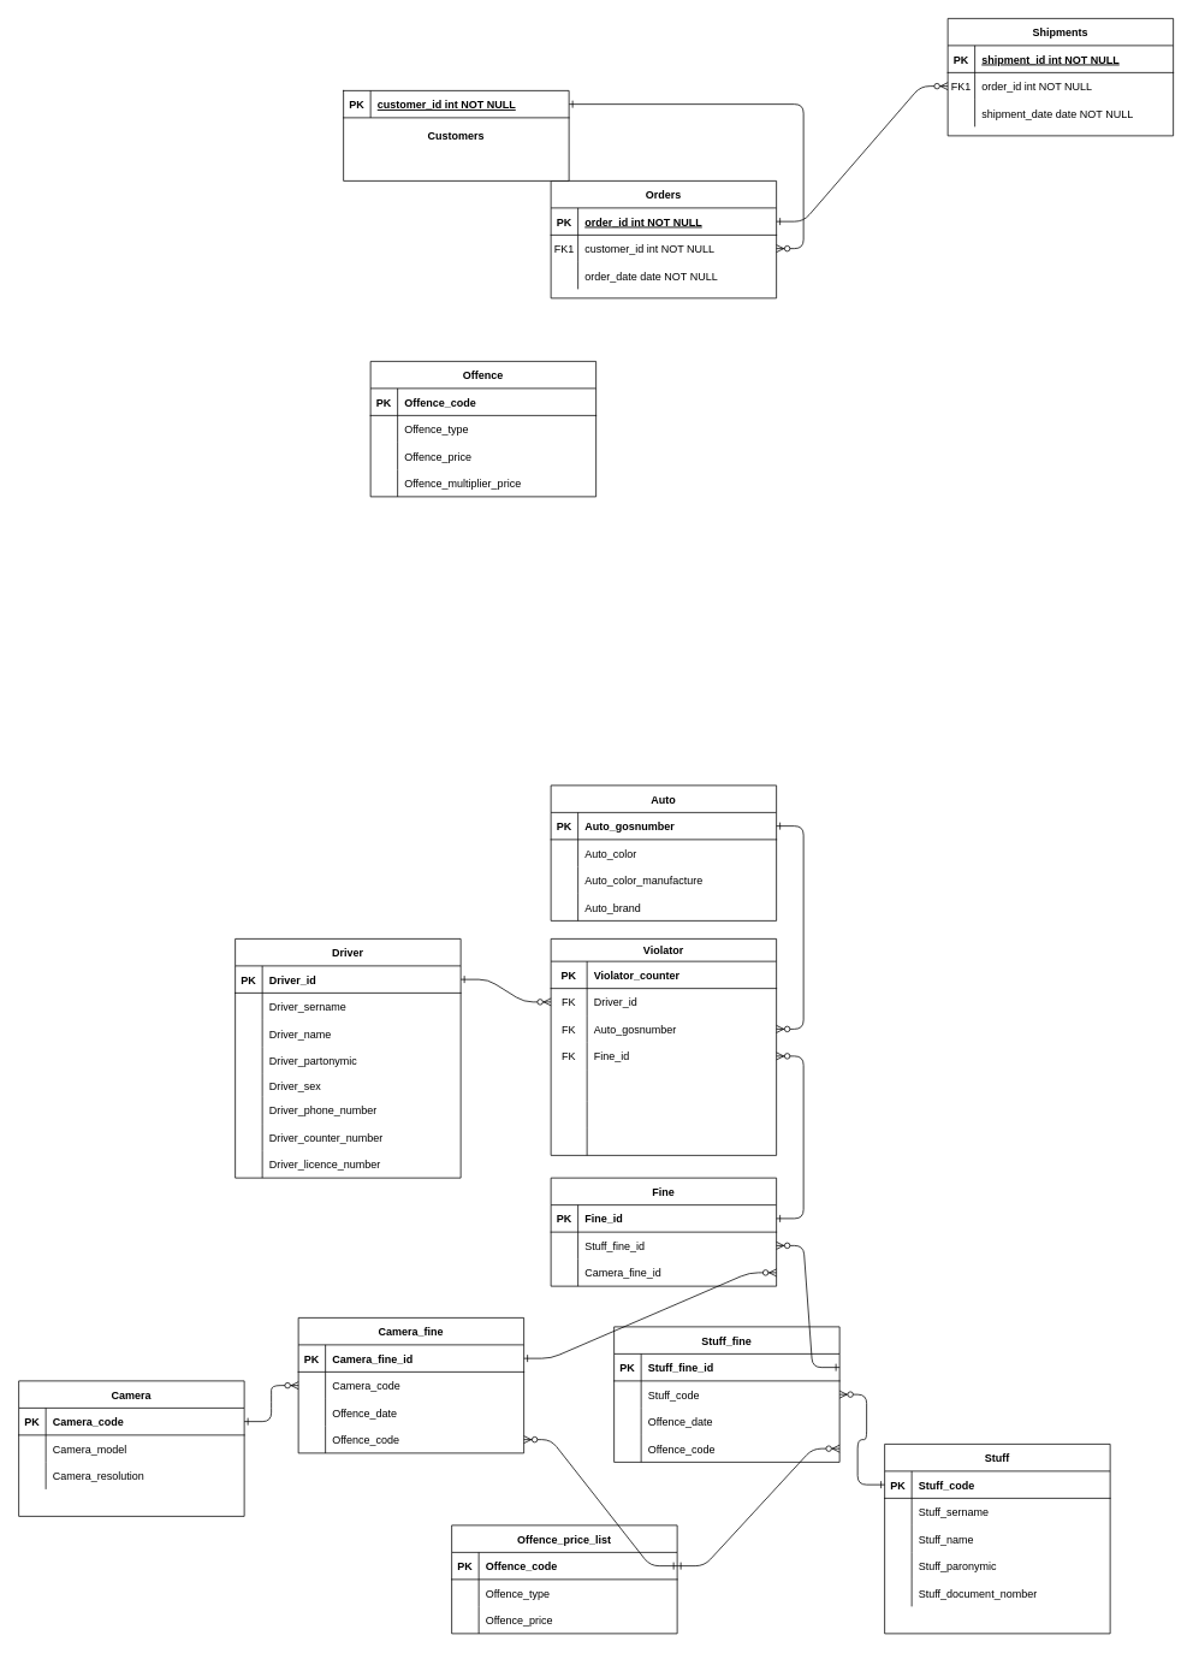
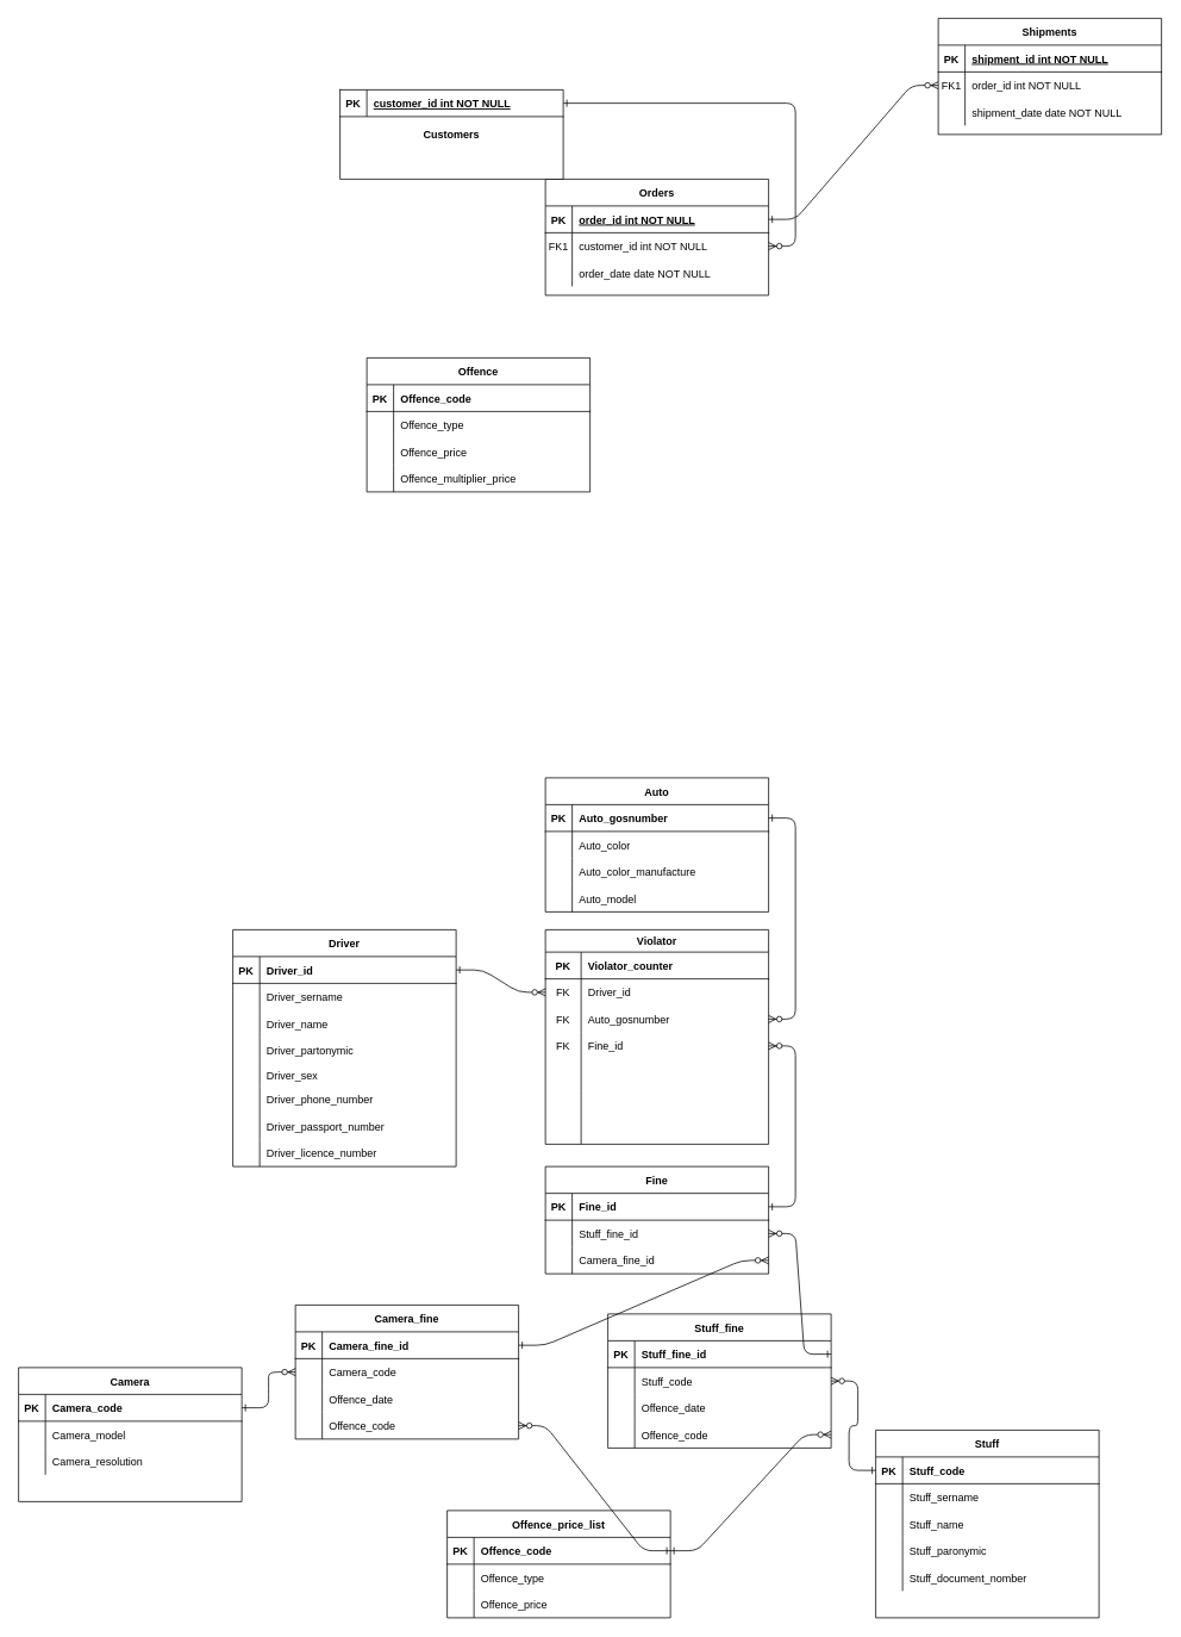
- <mxCell id="67" value="Auto_brand" style="shape=partialRectangle;overflow=hidden;connectable=0;fillColor=none;top=0;left=0;bottom=0;right=0;align=left;spacingLeft=6;" parent="65" vertex="1"><mxGeometry x="30" width="220" height="30" as="geometry"><mxRectangle width="220" height="30" as="alternateBounds" /></mxGeometry></mxCell>
+ <mxCell id="67" value="Auto_model" style="shape=partialRectangle;overflow=hidden;connectable=0;fillColor=none;top=0;left=0;bottom=0;right=0;align=left;spacingLeft=6;" parent="65" vertex="1"><mxGeometry x="30" width="220" height="30" as="geometry"><mxRectangle width="220" height="30" as="alternateBounds" /></mxGeometry></mxCell>
- <mxCell id="51" value="Driver_counter_number" style="shape=partialRectangle;overflow=hidden;connectable=0;fillColor=none;top=0;left=0;bottom=0;right=0;align=left;spacingLeft=6;" parent="49" vertex="1"><mxGeometry x="30" width="220" height="30" as="geometry"><mxRectangle width="220" height="30" as="alternateBounds" /></mxGeometry></mxCell>
+ <mxCell id="51" value="Driver_passport_number" style="shape=partialRectangle;overflow=hidden;connectable=0;fillColor=none;top=0;left=0;bottom=0;right=0;align=left;spacingLeft=6;" parent="49" vertex="1"><mxGeometry x="30" width="220" height="30" as="geometry"><mxRectangle width="220" height="30" as="alternateBounds" /></mxGeometry></mxCell>
